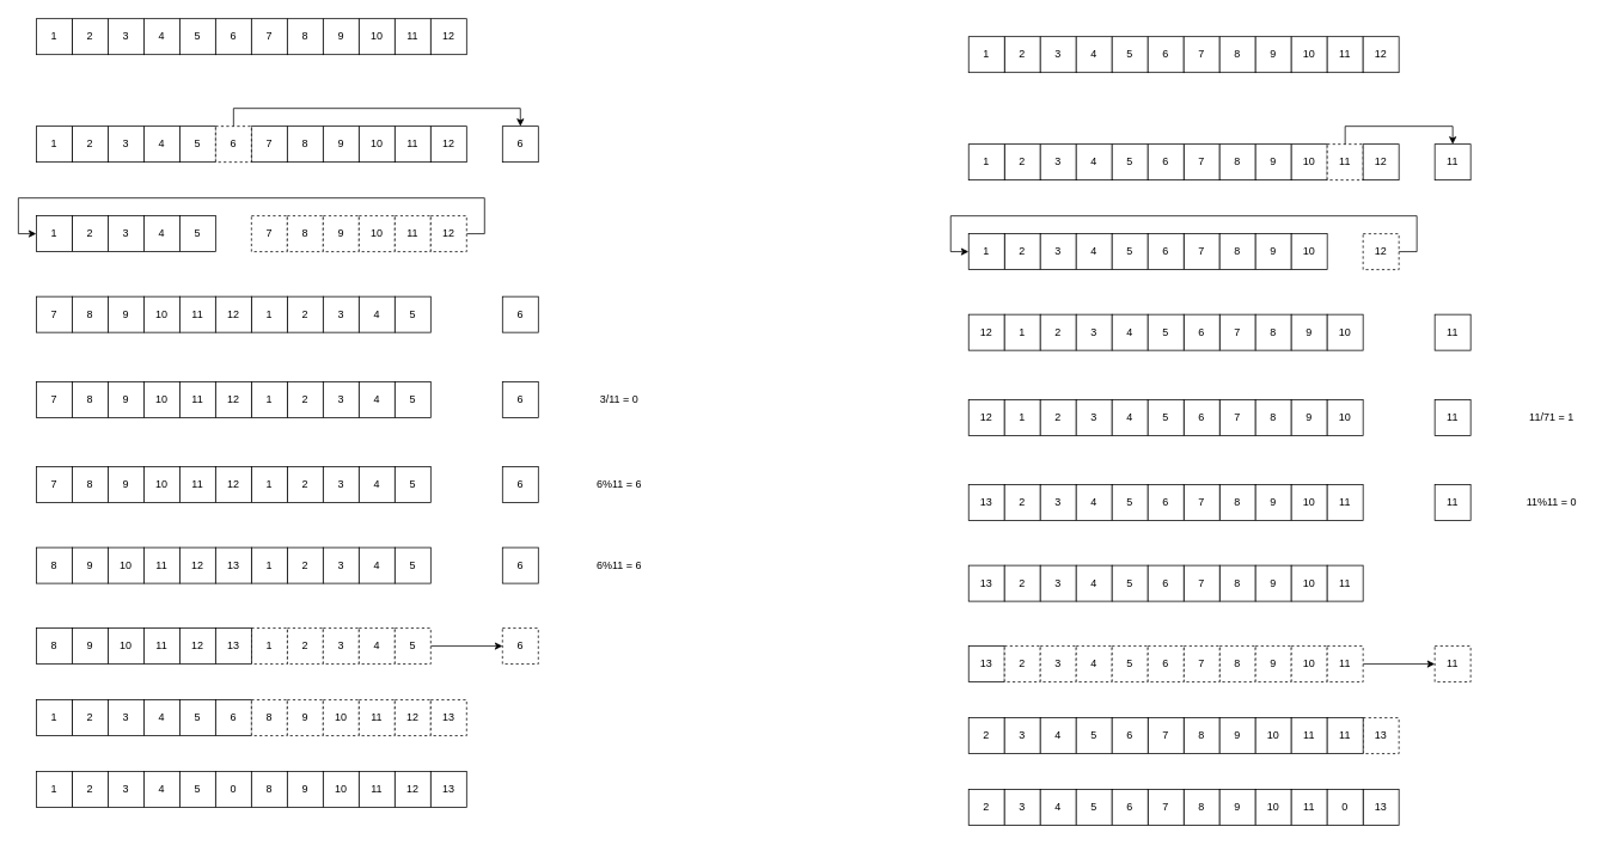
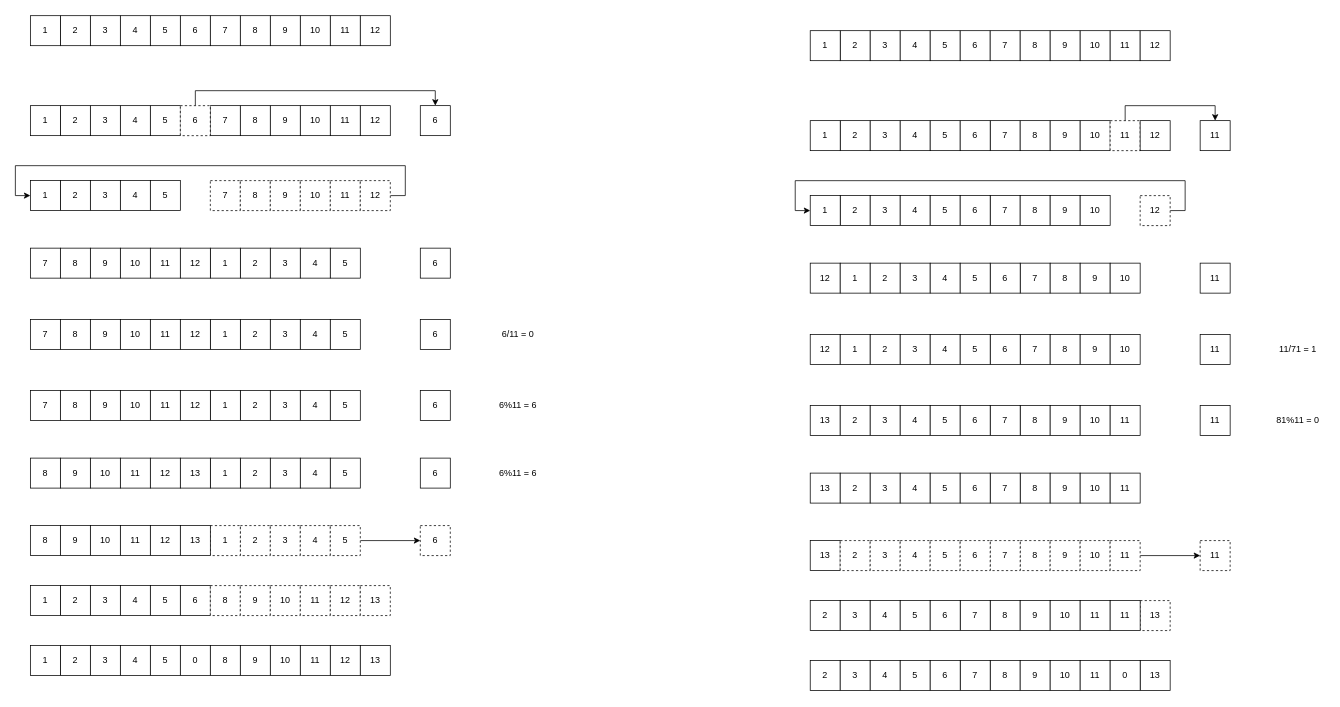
- <mxCell id="64" value="3/11 = 0" style="text;html=1;align=center;verticalAlign=middle;resizable=0;points=[];autosize=1;" vertex="1" parent="1"><mxGeometry x="660" y="435" width="60" height="20" as="geometry" /></mxCell>
+ <mxCell id="64" value="6/11 = 0" style="text;html=1;align=center;verticalAlign=middle;resizable=0;points=[];autosize=1;" vertex="1" parent="1"><mxGeometry x="660" y="435" width="60" height="20" as="geometry" /></mxCell>
- <mxCell id="180" value="11%11 = 0" style="text;html=1;align=center;verticalAlign=middle;resizable=0;points=[];autosize=1;" vertex="1" parent="1"><mxGeometry x="1695" y="550" width="70" height="20" as="geometry" /></mxCell>
+ <mxCell id="180" value="81%11 = 0" style="text;html=1;align=center;verticalAlign=middle;resizable=0;points=[];autosize=1;" vertex="1" parent="1"><mxGeometry x="1695" y="550" width="70" height="20" as="geometry" /></mxCell>
